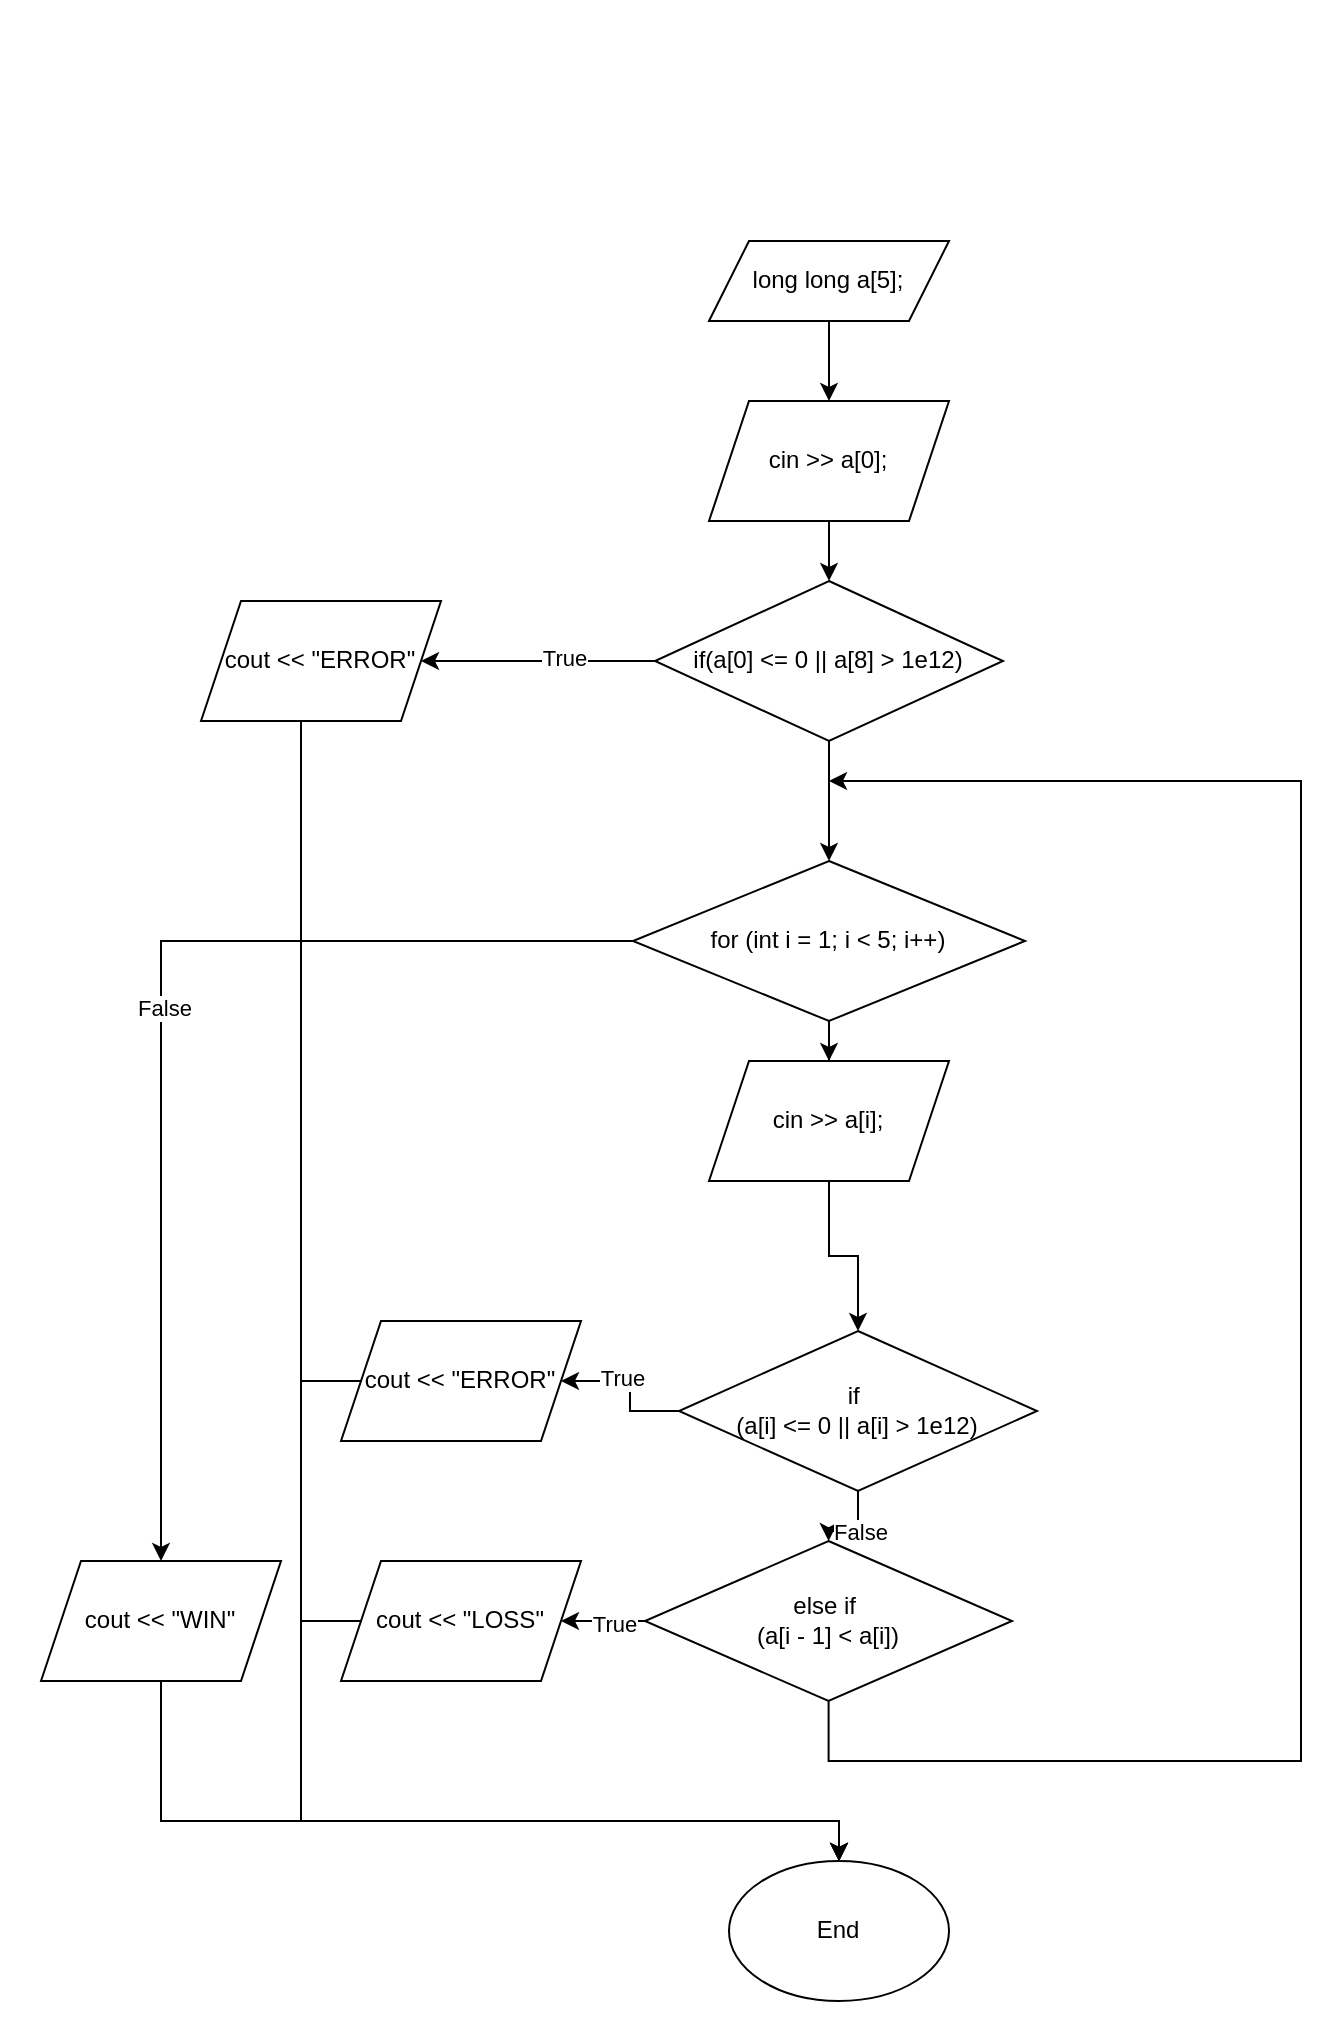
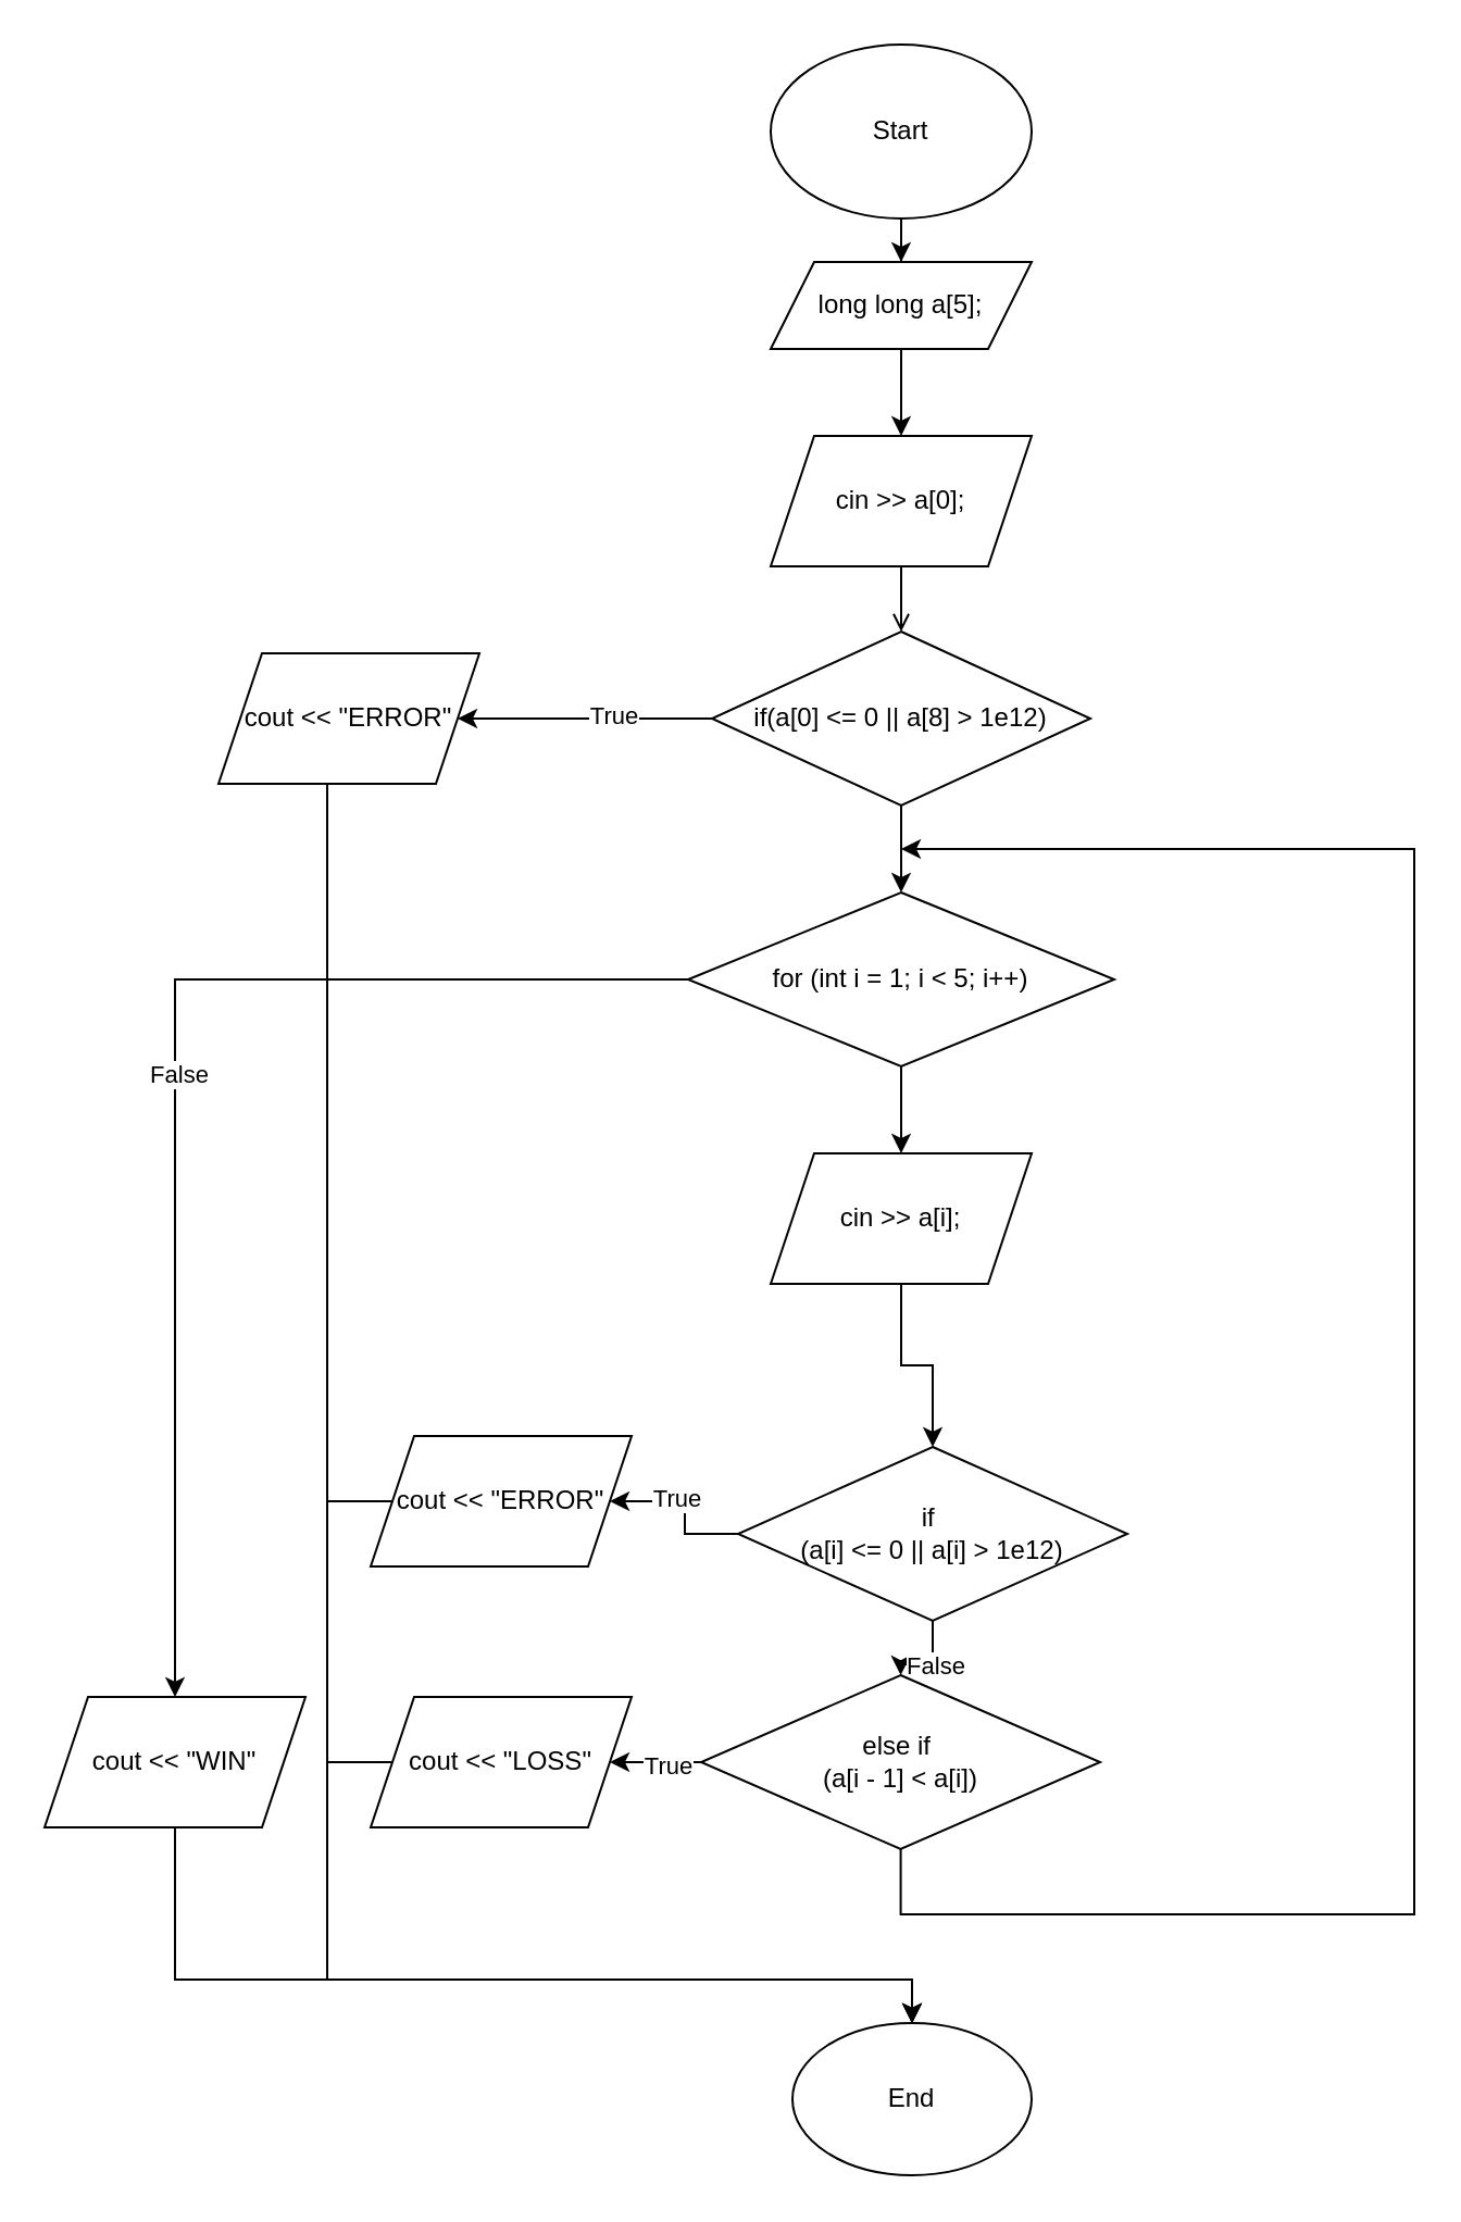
+ <mxCell id="3" value="Start" style="ellipse;whiteSpace=wrap;html=1;" vertex="1" parent="1"><mxGeometry x="354" y="20" width="120" height="80" as="geometry" /></mxCell>
+ <mxCell id="2" value="" style="edgeStyle=orthogonalEdgeStyle;rounded=0;orthogonalLoop=1;jettySize=auto;html=1;" edge="1" parent="1" source="3" target="5"><mxGeometry relative="1" as="geometry" /></mxCell>
- <mxCell id="6" value="" style="edgeStyle=orthogonalEdgeStyle;rounded=0;orthogonalLoop=1;jettySize=auto;html=1;" edge="1" parent="1" source="7" target="11"><mxGeometry relative="1" as="geometry" /></mxCell>
+ <mxCell id="6" value="" style="edgeStyle=orthogonalEdgeStyle;rounded=0;orthogonalLoop=1;jettySize=auto;html=1;endArrow=open;" edge="1" parent="1" source="7" target="11"><mxGeometry relative="1" as="geometry" /></mxCell>
- <mxCell id="17" value="for (int i = 1; i &amp;lt; 5; i++)" style="rhombus;whiteSpace=wrap;html=1;" vertex="1" parent="1"><mxGeometry x="316" y="430" width="196" height="80" as="geometry" /></mxCell>
+ <mxCell id="17" value="for (int i = 1; i &amp;lt; 5; i++)" style="rhombus;whiteSpace=wrap;html=1;" vertex="1" parent="1"><mxGeometry x="316" y="410" width="196" height="80" as="geometry" /></mxCell>
